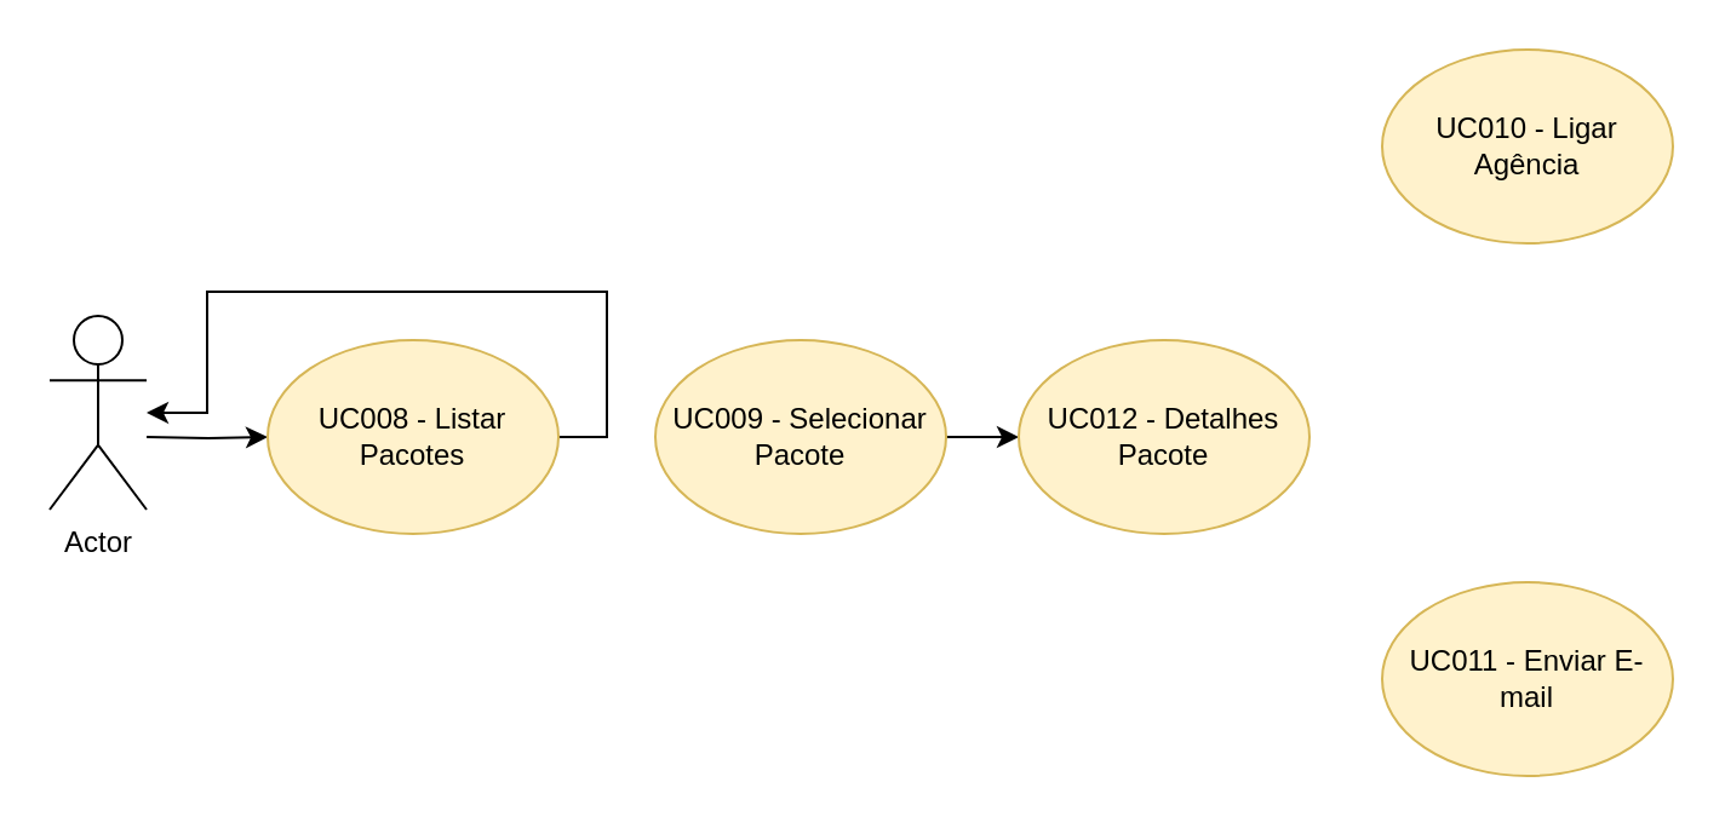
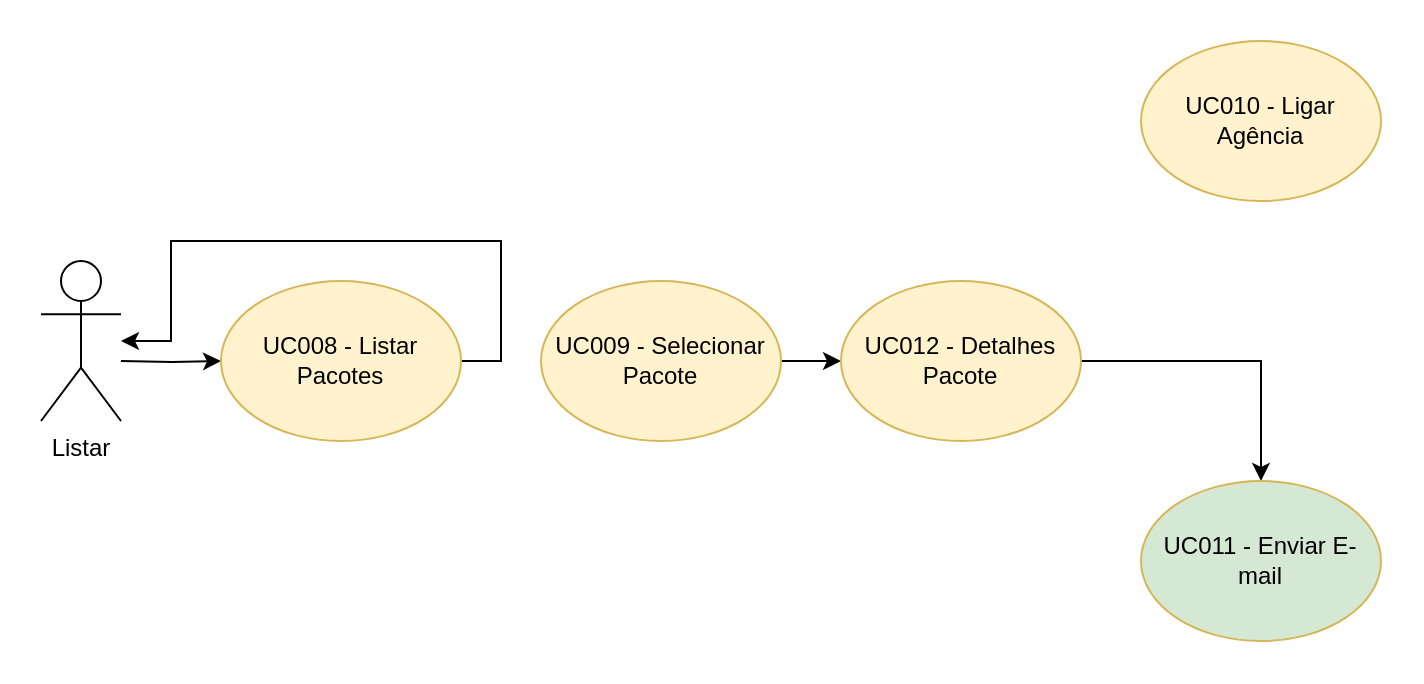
+ <mxCell id="7" style="edgeStyle=orthogonalEdgeStyle;rounded=0;orthogonalLoop=1;jettySize=auto;html=1;entryX=0.5;entryY=0;entryDx=0;entryDy=0;" edge="1" parent="1" source="8" target="10"><mxGeometry relative="1" as="geometry" /></mxCell>
- <mxCell id="11" value="Actor" style="shape=umlActor;verticalLabelPosition=bottom;labelBackgroundColor=#ffffff;verticalAlign=top;html=1;outlineConnect=0;" vertex="1" parent="1"><mxGeometry x="20" y="130" width="40" height="80" as="geometry" /></mxCell>
+ <mxCell id="11" value="Listar" style="shape=umlActor;verticalLabelPosition=bottom;labelBackgroundColor=#ffffff;verticalAlign=top;html=1;outlineConnect=0;" vertex="1" parent="1"><mxGeometry x="20" y="130" width="40" height="80" as="geometry" /></mxCell>
- <mxCell id="10" value="UC011 - Enviar E-mail" style="ellipse;whiteSpace=wrap;html=1;fillColor=#fff2cc;strokeColor=#d6b656;" vertex="1" parent="1"><mxGeometry x="570" y="240" width="120" height="80" as="geometry" /></mxCell>
+ <mxCell id="10" value="UC011 - Enviar E-mail" style="ellipse;whiteSpace=wrap;html=1;fillColor=#d5e8d4;strokeColor=#d6b656;" vertex="1" parent="1"><mxGeometry x="570" y="240" width="120" height="80" as="geometry" /></mxCell>
